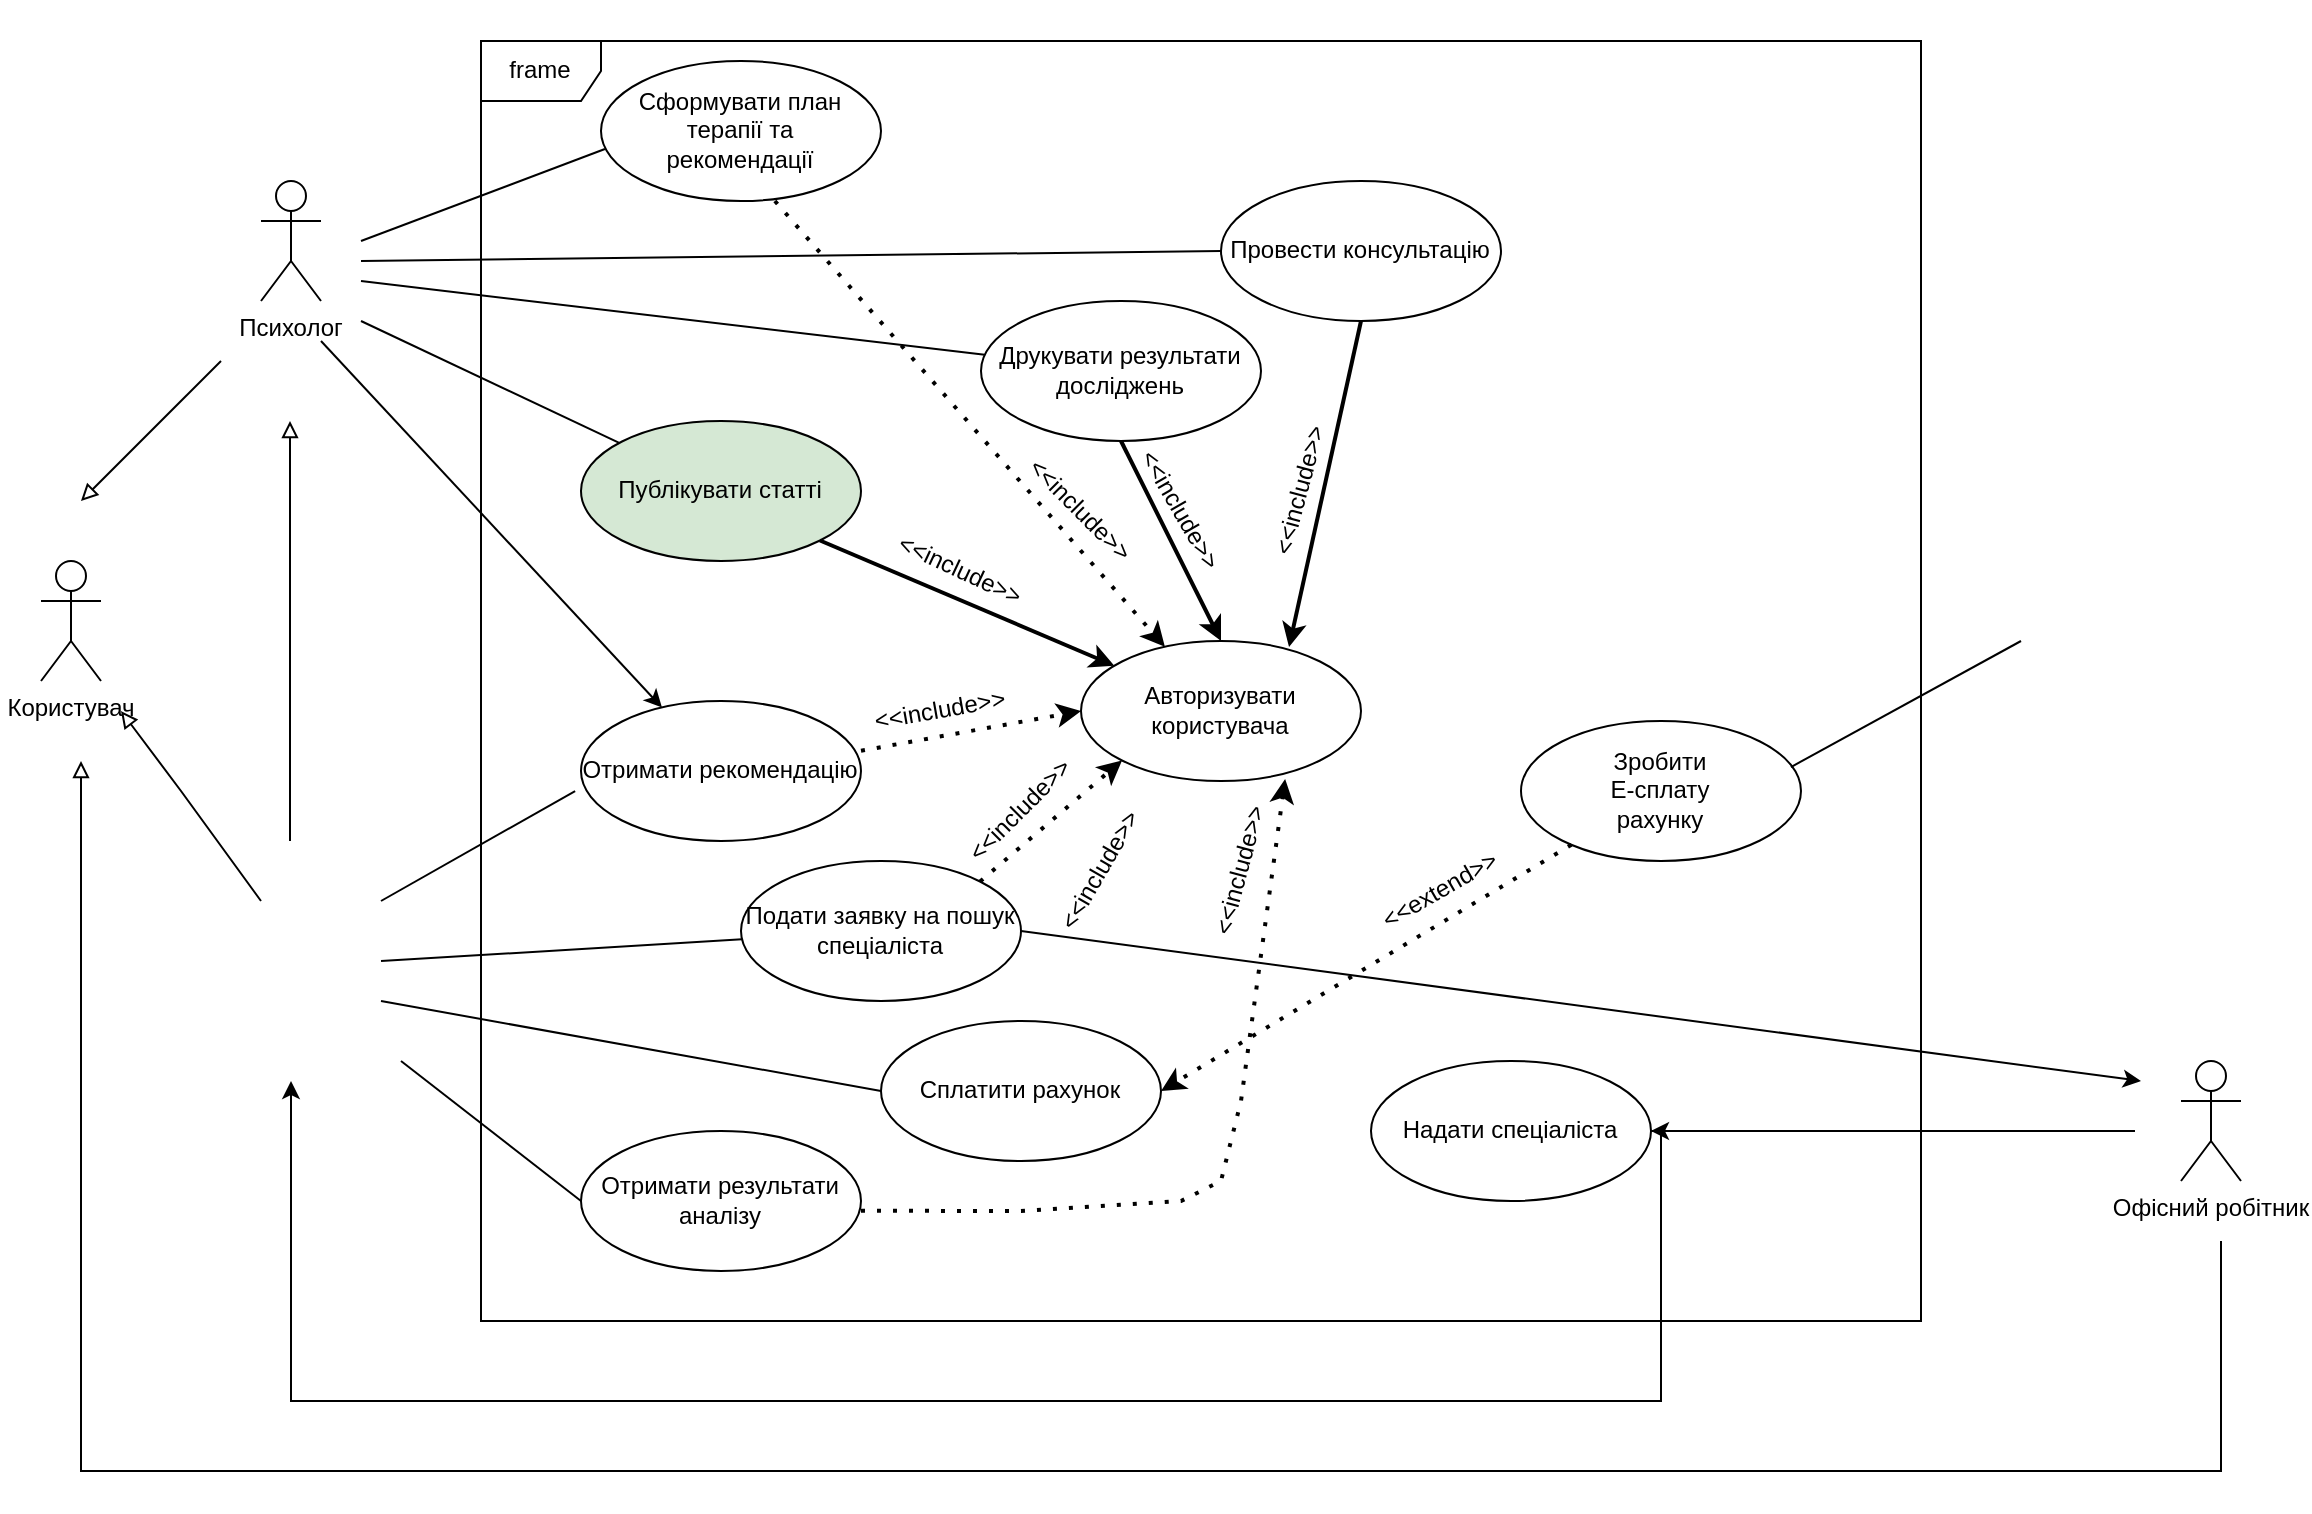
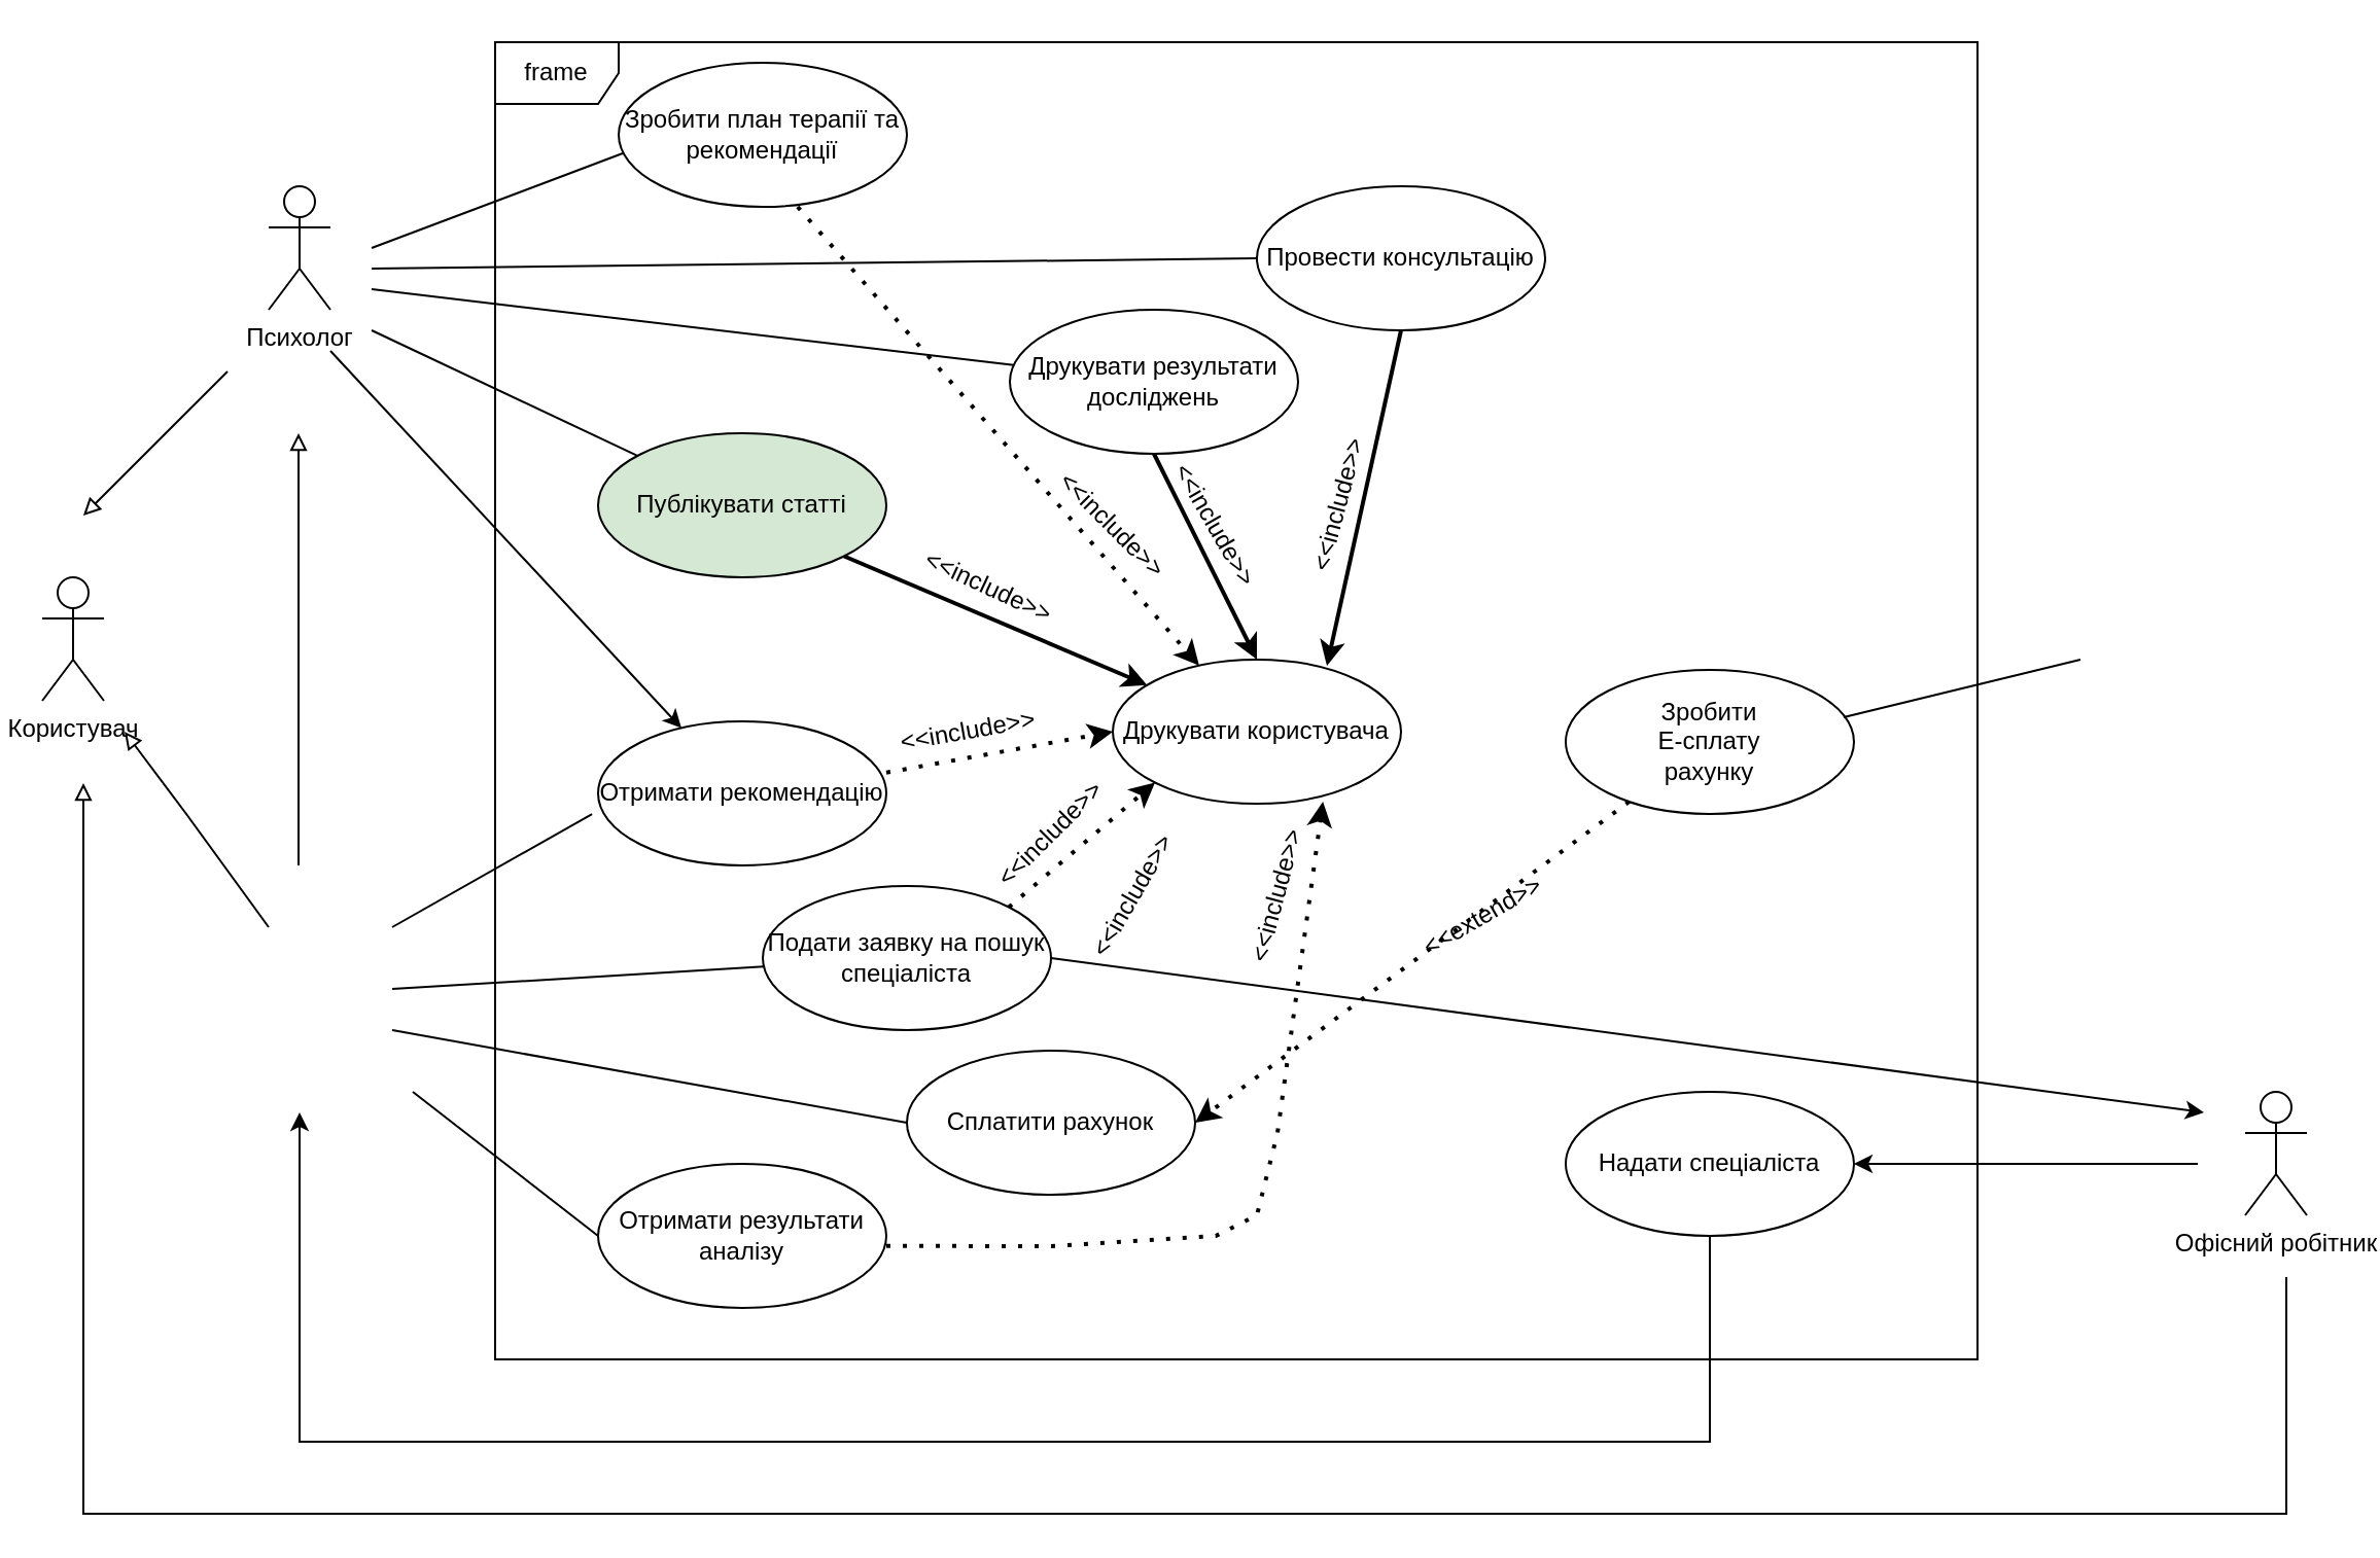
- <mxCell id="3" value="Сформувати план терапії та &lt;br&gt;рекомендації" style="ellipse;whiteSpace=wrap;html=1;" parent="1" vertex="1"><mxGeometry x="300" y="30" width="140" height="70" as="geometry" /></mxCell>
+ <mxCell id="3" value="Зробити план терапії та &lt;br&gt;рекомендації" style="ellipse;whiteSpace=wrap;html=1;" parent="1" vertex="1"><mxGeometry x="300" y="30" width="140" height="70" as="geometry" /></mxCell>
- <mxCell id="4" value="Авторизувати користувача" style="ellipse;whiteSpace=wrap;html=1;" parent="1" vertex="1"><mxGeometry x="540" y="320" width="140" height="70" as="geometry" /></mxCell>
+ <mxCell id="4" value="Друкувати користувача" style="ellipse;whiteSpace=wrap;html=1;" parent="1" vertex="1"><mxGeometry x="540" y="320" width="140" height="70" as="geometry" /></mxCell>
- <mxCell id="19" value="Зробити&lt;br&gt;E-сплату&lt;br&gt;рахунку" style="ellipse;whiteSpace=wrap;html=1;" parent="1" vertex="1"><mxGeometry x="760" y="360" width="140" height="70" as="geometry" /></mxCell>
+ <mxCell id="19" value="Зробити&lt;br&gt;E-сплату&lt;br&gt;рахунку" style="ellipse;whiteSpace=wrap;html=1;" parent="1" vertex="1"><mxGeometry x="760" y="325" width="140" height="70" as="geometry" /></mxCell>
- <mxCell id="17" value="Надати спеціаліста" style="ellipse;whiteSpace=wrap;html=1;" parent="1" vertex="1"><mxGeometry x="685" y="530" width="140" height="70" as="geometry" /></mxCell>
+ <mxCell id="17" value="Надати спеціаліста" style="ellipse;whiteSpace=wrap;html=1;" parent="1" vertex="1"><mxGeometry x="760" y="530" width="140" height="70" as="geometry" /></mxCell>
